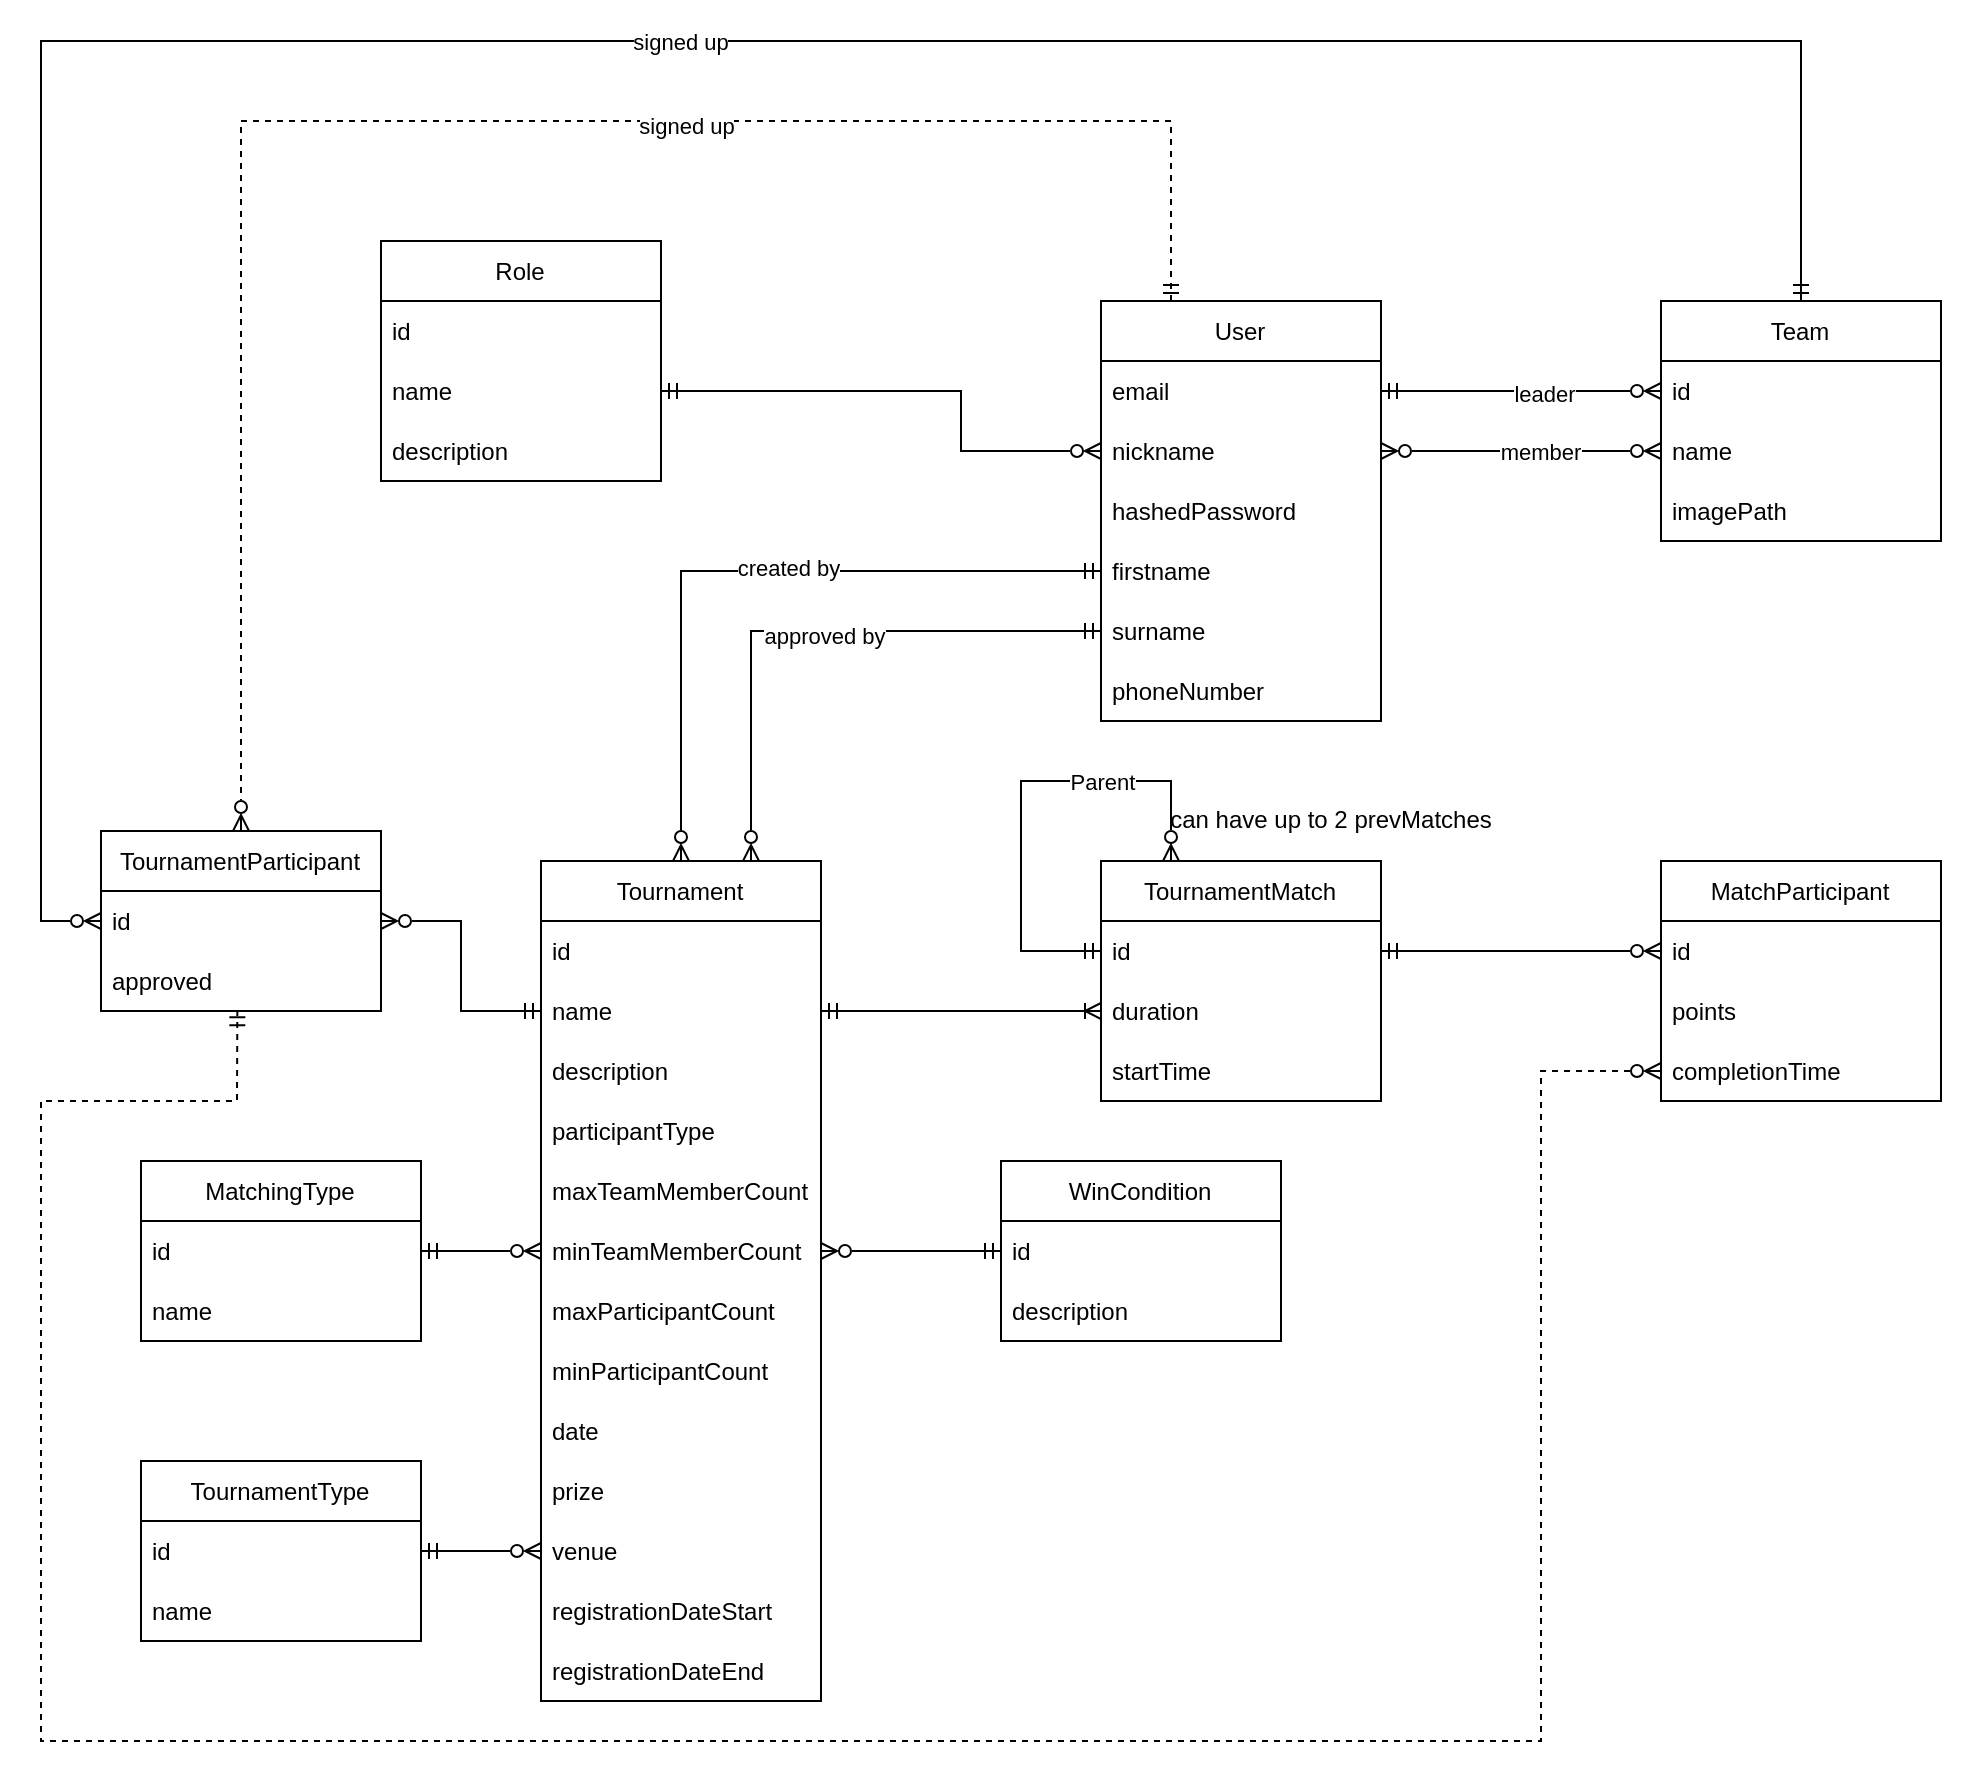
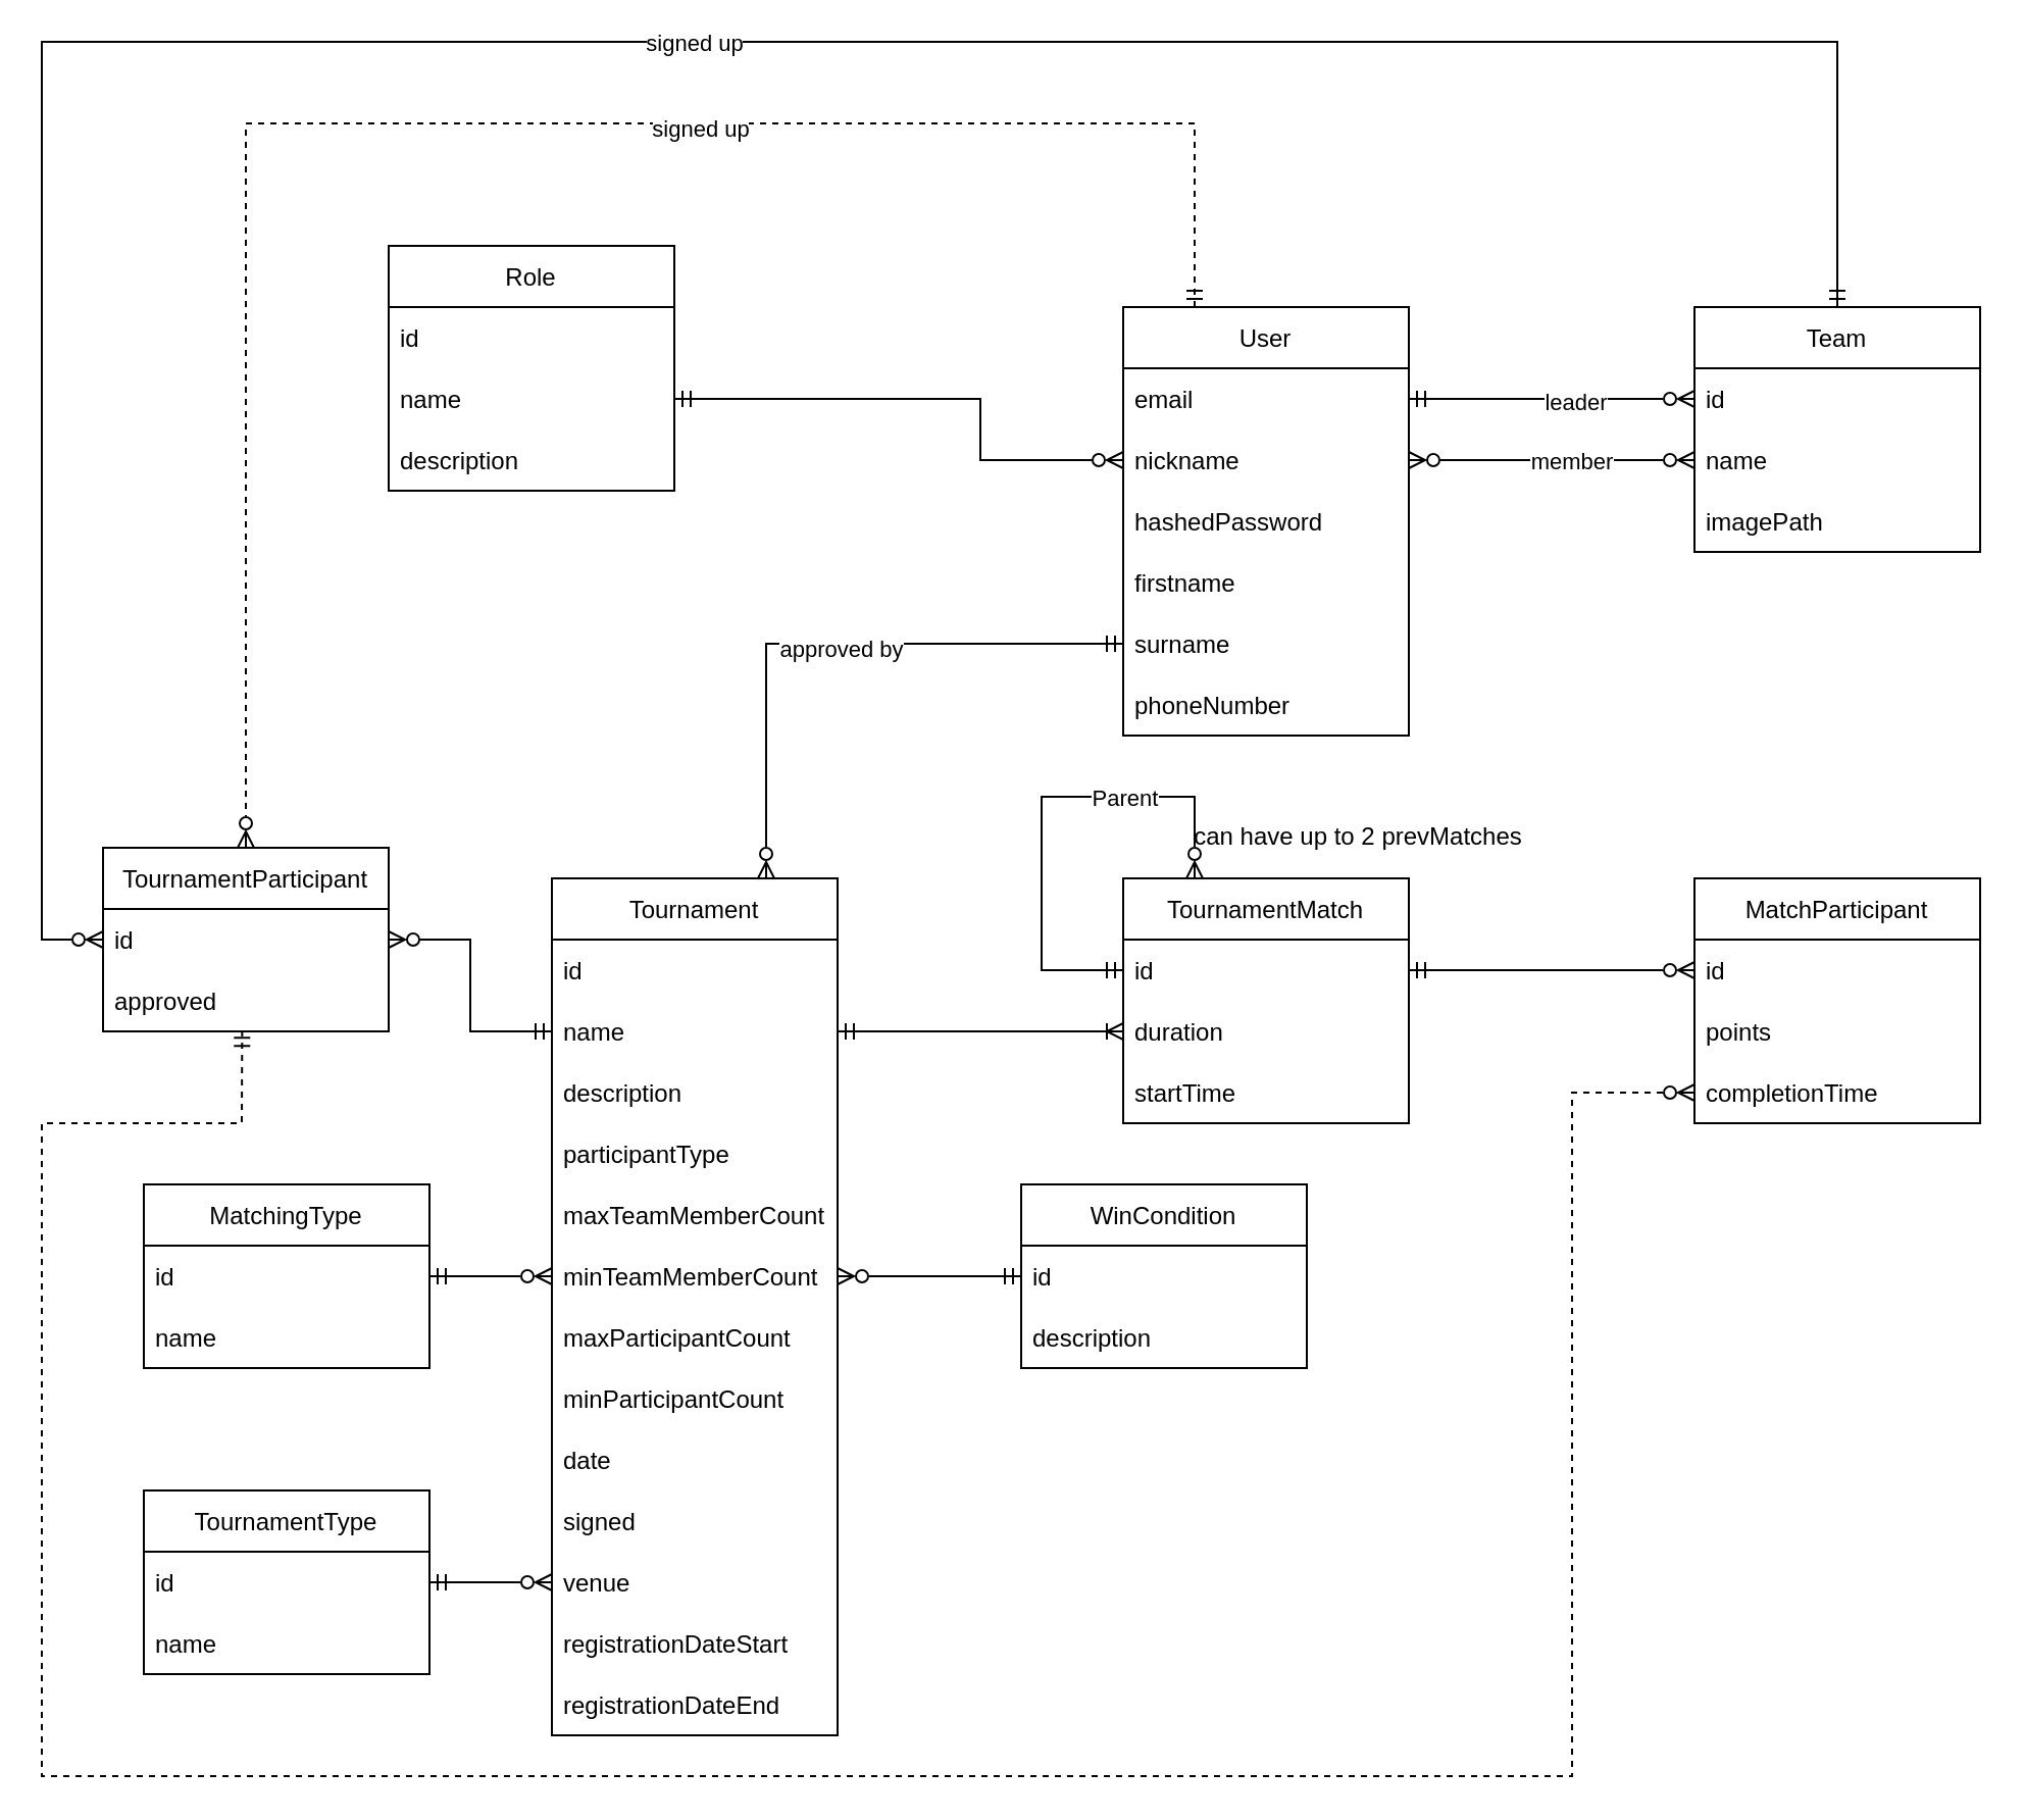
- <mxCell id="38" style="edgeStyle=none;rounded=0;html=1;entryX=0;entryY=0.5;entryDx=0;entryDy=0;startArrow=ERzeroToMany;startFill=0;endArrow=ERmandOne;endFill=0;" parent="1" source="43" target="8" edge="1"><mxGeometry relative="1" as="geometry"><Array as="points"><mxPoint x="340" y="285" /></Array></mxGeometry></mxCell>
- <mxCell id="39" value="created by" style="edgeLabel;html=1;align=center;verticalAlign=middle;resizable=0;points=[];" parent="38" vertex="1" connectable="0"><mxGeometry x="0.118" y="2" relative="1" as="geometry"><mxPoint as="offset" /></mxGeometry></mxCell>
- <mxCell id="53" value="prize" style="text;strokeColor=none;fillColor=none;align=left;verticalAlign=middle;spacingLeft=4;spacingRight=4;overflow=hidden;points=[[0,0.5],[1,0.5]];portConstraint=eastwest;rotatable=0;" parent="43" vertex="1"><mxGeometry y="300" width="140" height="30" as="geometry" /></mxCell>
+ <mxCell id="53" value="signed" style="text;strokeColor=none;fillColor=none;align=left;verticalAlign=middle;spacingLeft=4;spacingRight=4;overflow=hidden;points=[[0,0.5],[1,0.5]];portConstraint=eastwest;rotatable=0;" parent="43" vertex="1"><mxGeometry y="300" width="140" height="30" as="geometry" /></mxCell>
